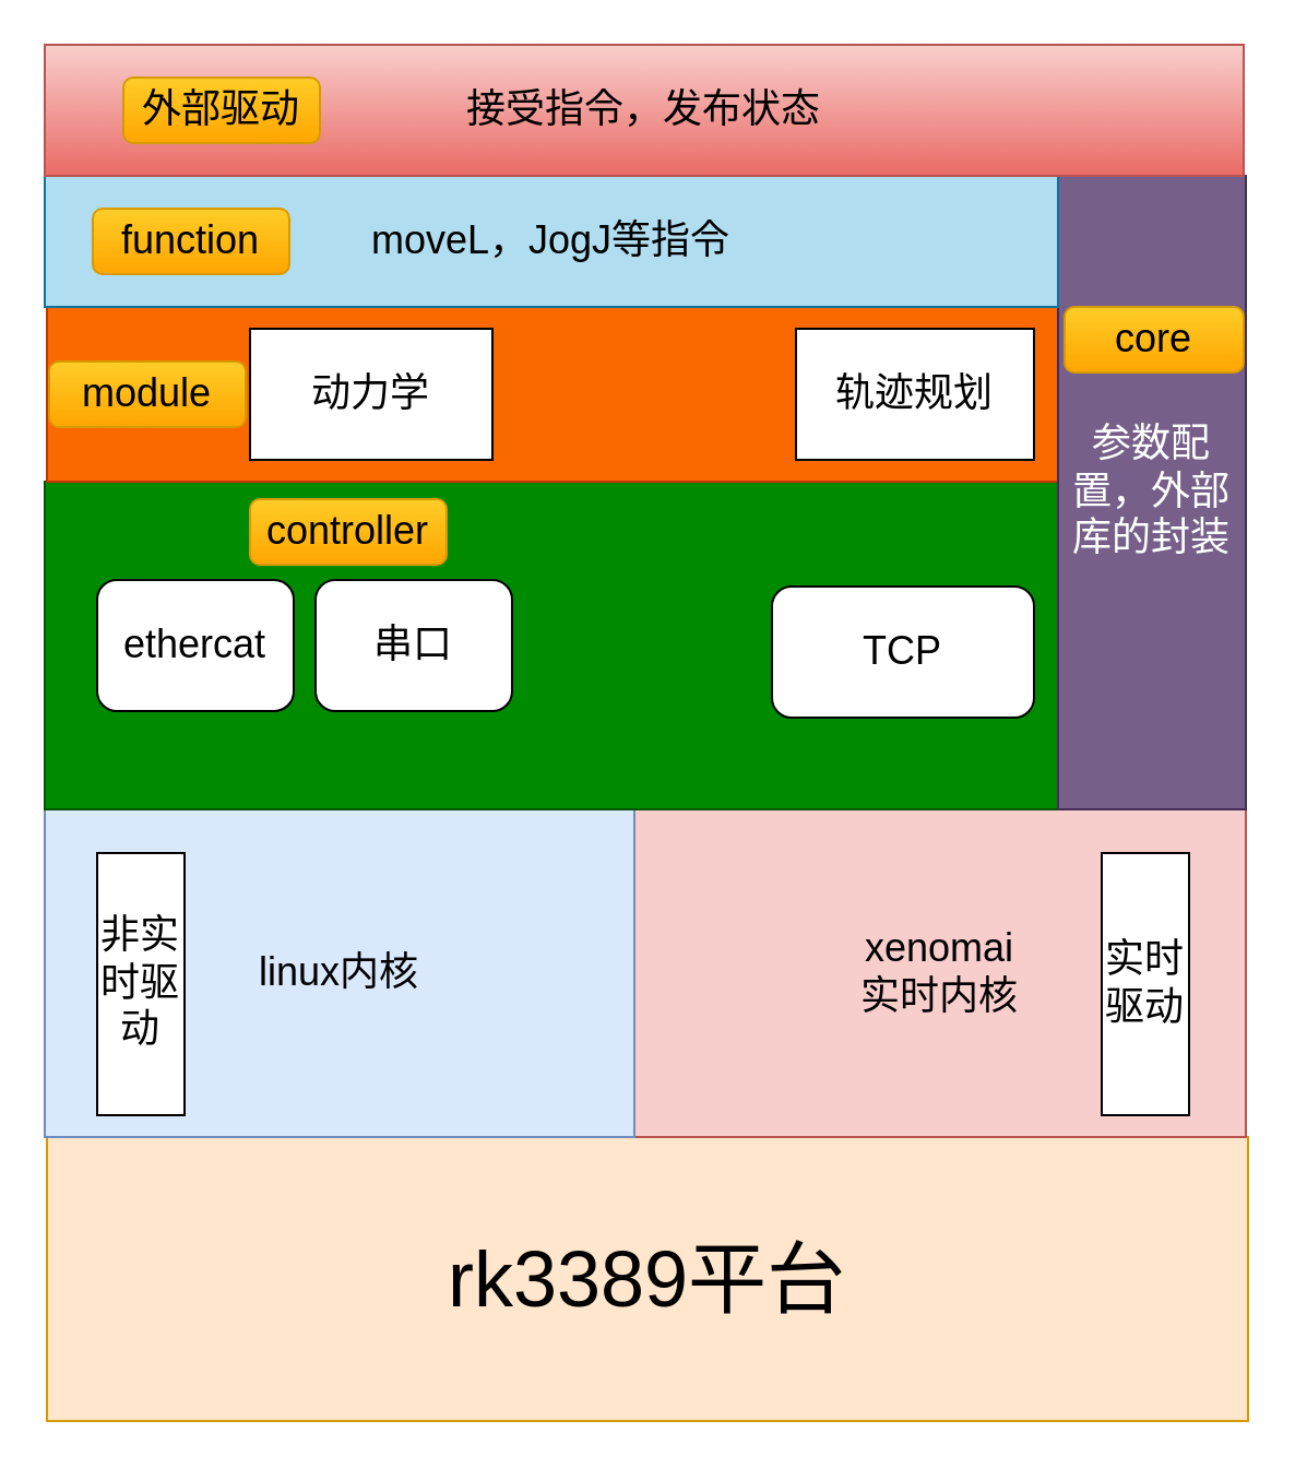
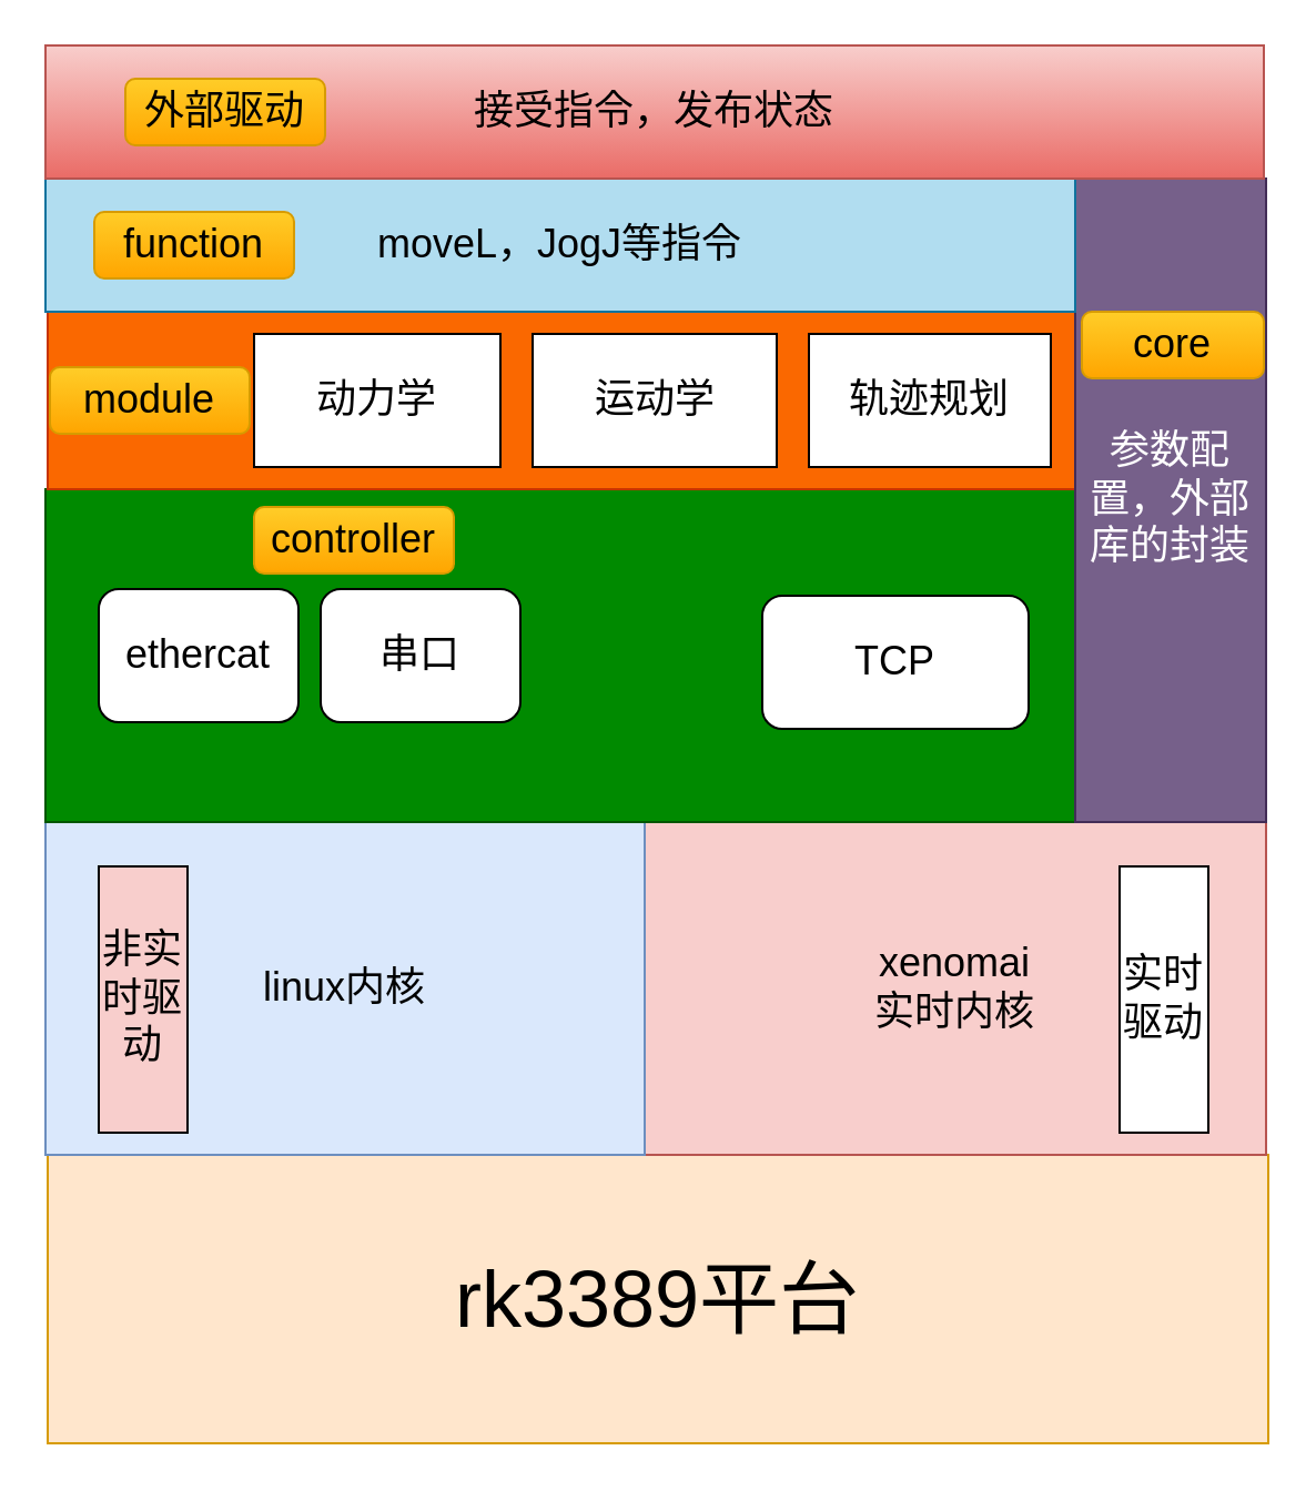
+ <mxCell id="14" value="运动学" style="rounded=0;whiteSpace=wrap;html=1;shadow=0;fontSize=18;" vertex="1" parent="1"><mxGeometry x="239.5" y="150" width="110" height="60" as="geometry" /></mxCell>
- <mxCell id="11" value="TCP" style="rounded=1;whiteSpace=wrap;html=1;shadow=0;fontSize=18;" vertex="1" parent="1"><mxGeometry x="353" y="268" width="120" height="60" as="geometry" /></mxCell>
+ <mxCell id="11" value="TCP" style="rounded=1;whiteSpace=wrap;html=1;shadow=0;fontSize=18;" vertex="1" parent="1"><mxGeometry x="343" y="268" width="120" height="60" as="geometry" /></mxCell>
- <mxCell id="7" value="非实时驱动" style="rounded=0;whiteSpace=wrap;html=1;shadow=0;fontSize=18;" vertex="1" parent="1"><mxGeometry x="44" y="390" width="40" height="120" as="geometry" /></mxCell>
+ <mxCell id="7" value="非实时驱动" style="rounded=0;whiteSpace=wrap;html=1;shadow=0;fontSize=18;fillColor=#f8cecc;" vertex="1" parent="1"><mxGeometry x="44" y="390" width="40" height="120" as="geometry" /></mxCell>
